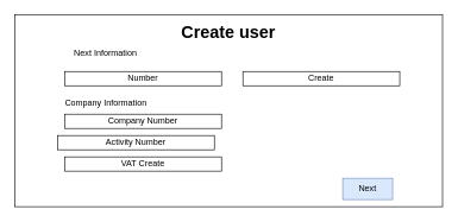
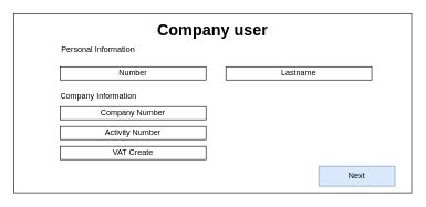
- <mxCell id="3" value="&lt;h1&gt;Create user&lt;/h1&gt;" style="text;html=1;strokeColor=none;fillColor=none;align=center;verticalAlign=middle;whiteSpace=wrap;rounded=0;" vertex="1" parent="1"><mxGeometry x="210" y="30" width="220" height="30" as="geometry" /></mxCell>
+ <mxCell id="3" value="&lt;h1&gt;Company user&lt;/h1&gt;" style="text;html=1;strokeColor=none;fillColor=none;align=center;verticalAlign=middle;whiteSpace=wrap;rounded=0;" vertex="1" parent="1"><mxGeometry x="210" y="30" width="220" height="30" as="geometry" /></mxCell>
- <mxCell id="6" value="Next Information" style="text;html=1;strokeColor=none;fillColor=none;align=center;verticalAlign=middle;whiteSpace=wrap;rounded=0;" vertex="1" parent="1"><mxGeometry x="90" y="60" width="115" height="30" as="geometry" /></mxCell>
+ <mxCell id="6" value="Personal Information" style="text;html=1;strokeColor=none;fillColor=none;align=center;verticalAlign=middle;whiteSpace=wrap;rounded=0;" vertex="1" parent="1"><mxGeometry x="90" y="60" width="115" height="30" as="geometry" /></mxCell>
- <mxCell id="5" value="Create" style="rounded=0;whiteSpace=wrap;html=1;" vertex="1" parent="1"><mxGeometry x="340" y="100" width="220" height="20" as="geometry" /></mxCell>
+ <mxCell id="5" value="Lastname" style="rounded=0;whiteSpace=wrap;html=1;" vertex="1" parent="1"><mxGeometry x="340" y="100" width="220" height="20" as="geometry" /></mxCell>
- <mxCell id="10" value="Activity Number" style="rounded=0;whiteSpace=wrap;html=1;" vertex="1" parent="1"><mxGeometry x="80" y="190" width="220" height="20" as="geometry" /></mxCell>
+ <mxCell id="10" value="Activity Number" style="rounded=0;whiteSpace=wrap;html=1;" vertex="1" parent="1"><mxGeometry x="90" y="190" width="220" height="20" as="geometry" /></mxCell>
- <mxCell id="11" value="Next" style="rounded=0;whiteSpace=wrap;html=1;fillColor=#dae8fc;strokeColor=#6c8ebf;" vertex="1" parent="1"><mxGeometry x="480" y="250" width="70" height="30" as="geometry" /></mxCell>
+ <mxCell id="11" value="Next" style="rounded=0;whiteSpace=wrap;html=1;fillColor=#dae8fc;strokeColor=#6c8ebf;" vertex="1" parent="1"><mxGeometry x="480" y="250" width="115" height="30" as="geometry" /></mxCell>
